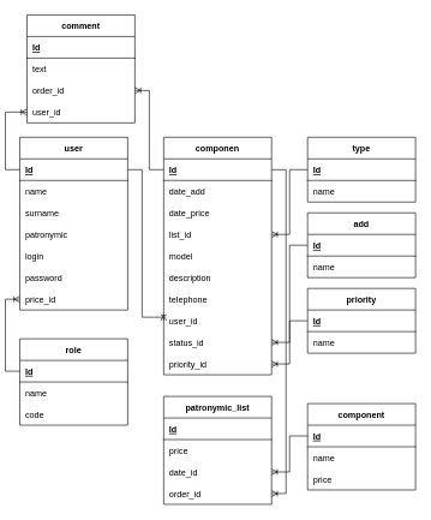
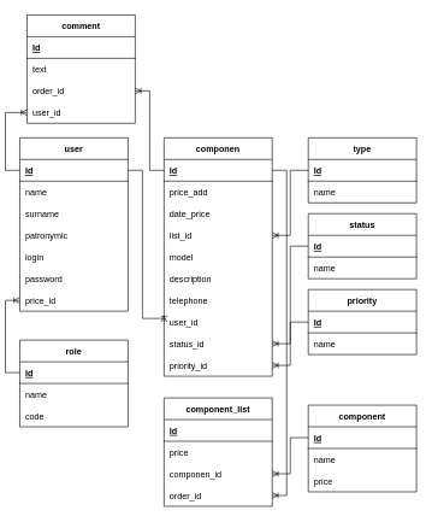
- <mxCell id="28" value="date_add" style="shape=partialRectangle;connectable=0;fillColor=none;top=0;left=0;bottom=0;right=0;align=left;spacingLeft=6;overflow=hidden;" parent="27" vertex="1"><mxGeometry width="150" height="30" as="geometry"><mxRectangle width="150" height="30" as="alternateBounds" /></mxGeometry></mxCell>
+ <mxCell id="28" value="price_add" style="shape=partialRectangle;connectable=0;fillColor=none;top=0;left=0;bottom=0;right=0;align=left;spacingLeft=6;overflow=hidden;" parent="27" vertex="1"><mxGeometry width="150" height="30" as="geometry"><mxRectangle width="150" height="30" as="alternateBounds" /></mxGeometry></mxCell>
- <mxCell id="50" value="add" style="shape=table;startSize=30;container=1;collapsible=1;childLayout=tableLayout;fixedRows=1;rowLines=0;fontStyle=1;align=center;resizeLast=1;" parent="1" vertex="1"><mxGeometry x="420" y="295" width="150" height="90" as="geometry" /></mxCell>
+ <mxCell id="50" value="status" style="shape=table;startSize=30;container=1;collapsible=1;childLayout=tableLayout;fixedRows=1;rowLines=0;fontStyle=1;align=center;resizeLast=1;" parent="1" vertex="1"><mxGeometry x="420" y="295" width="150" height="90" as="geometry" /></mxCell>
- <mxCell id="67" value="patronymic_list" style="shape=table;startSize=30;container=1;collapsible=1;childLayout=tableLayout;fixedRows=1;rowLines=0;fontStyle=1;align=center;resizeLast=1;" parent="1" vertex="1"><mxGeometry x="220" y="550" width="150" height="150" as="geometry" /></mxCell>
+ <mxCell id="67" value="component_list" style="shape=table;startSize=30;container=1;collapsible=1;childLayout=tableLayout;fixedRows=1;rowLines=0;fontStyle=1;align=center;resizeLast=1;" parent="1" vertex="1"><mxGeometry x="220" y="550" width="150" height="150" as="geometry" /></mxCell>
- <mxCell id="73" value="date_id" style="shape=partialRectangle;connectable=0;fillColor=none;top=0;left=0;bottom=0;right=0;align=left;spacingLeft=6;overflow=hidden;" parent="72" vertex="1"><mxGeometry width="150" height="30" as="geometry"><mxRectangle width="150" height="30" as="alternateBounds" /></mxGeometry></mxCell>
+ <mxCell id="73" value="componen_id" style="shape=partialRectangle;connectable=0;fillColor=none;top=0;left=0;bottom=0;right=0;align=left;spacingLeft=6;overflow=hidden;" parent="72" vertex="1"><mxGeometry width="150" height="30" as="geometry"><mxRectangle width="150" height="30" as="alternateBounds" /></mxGeometry></mxCell>
